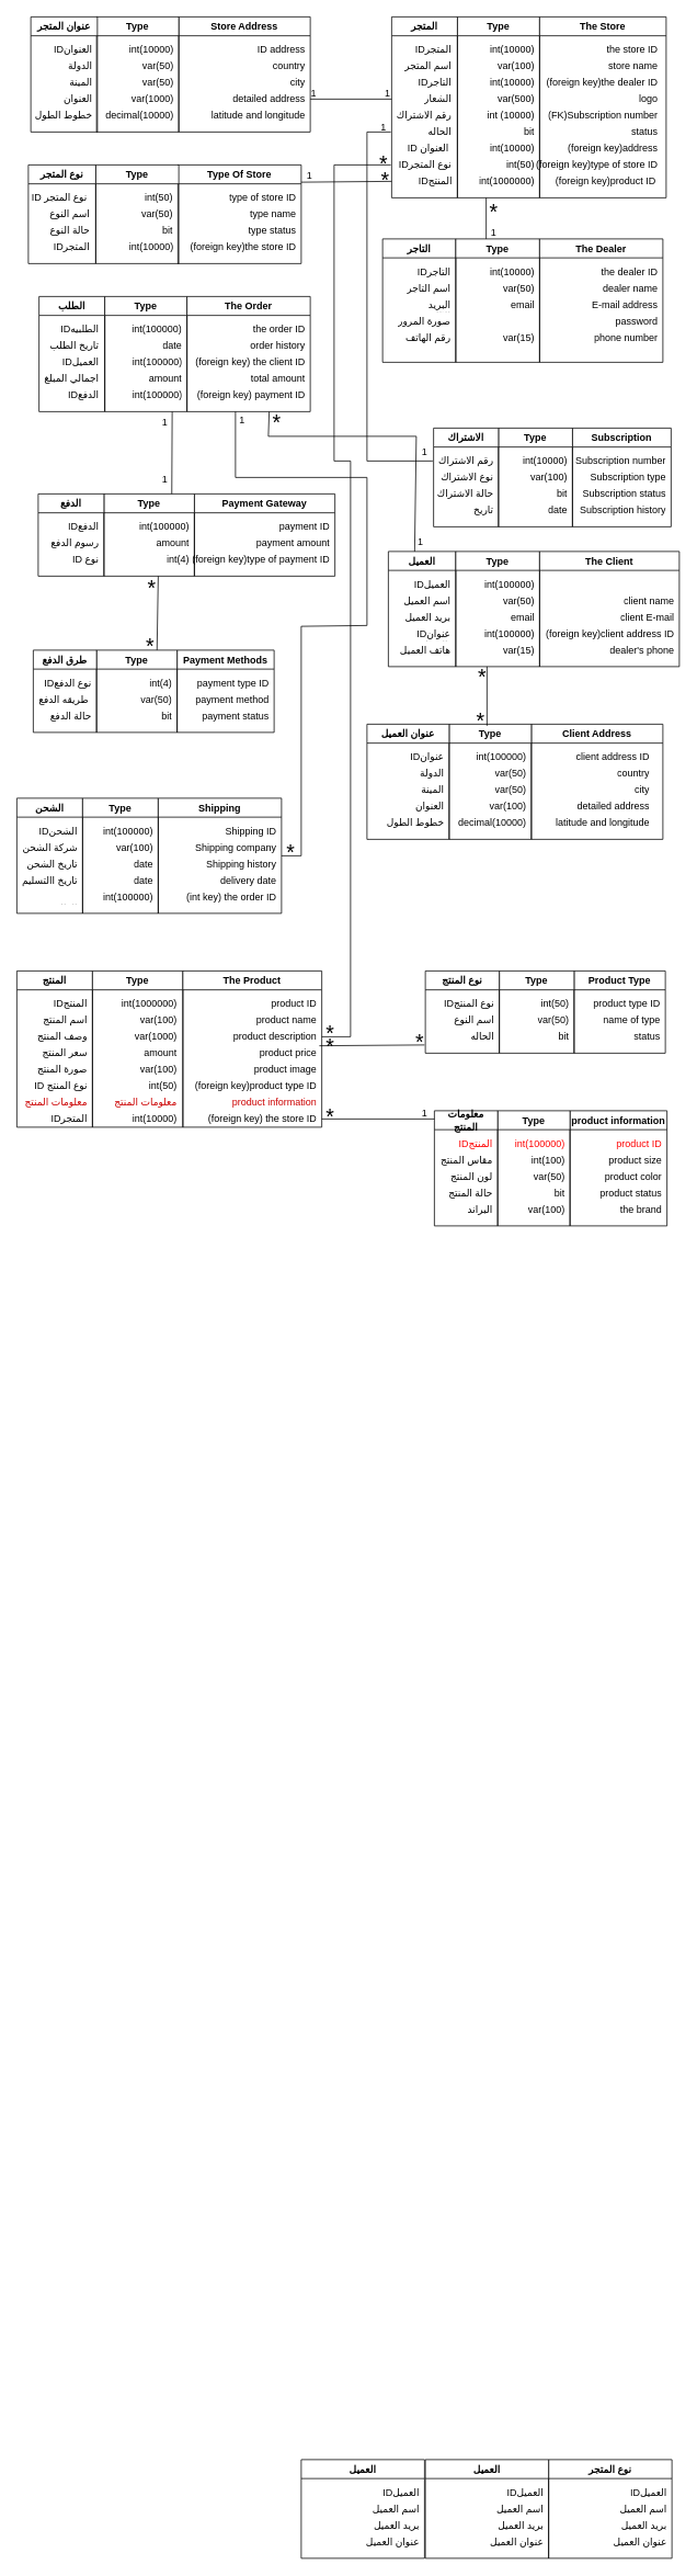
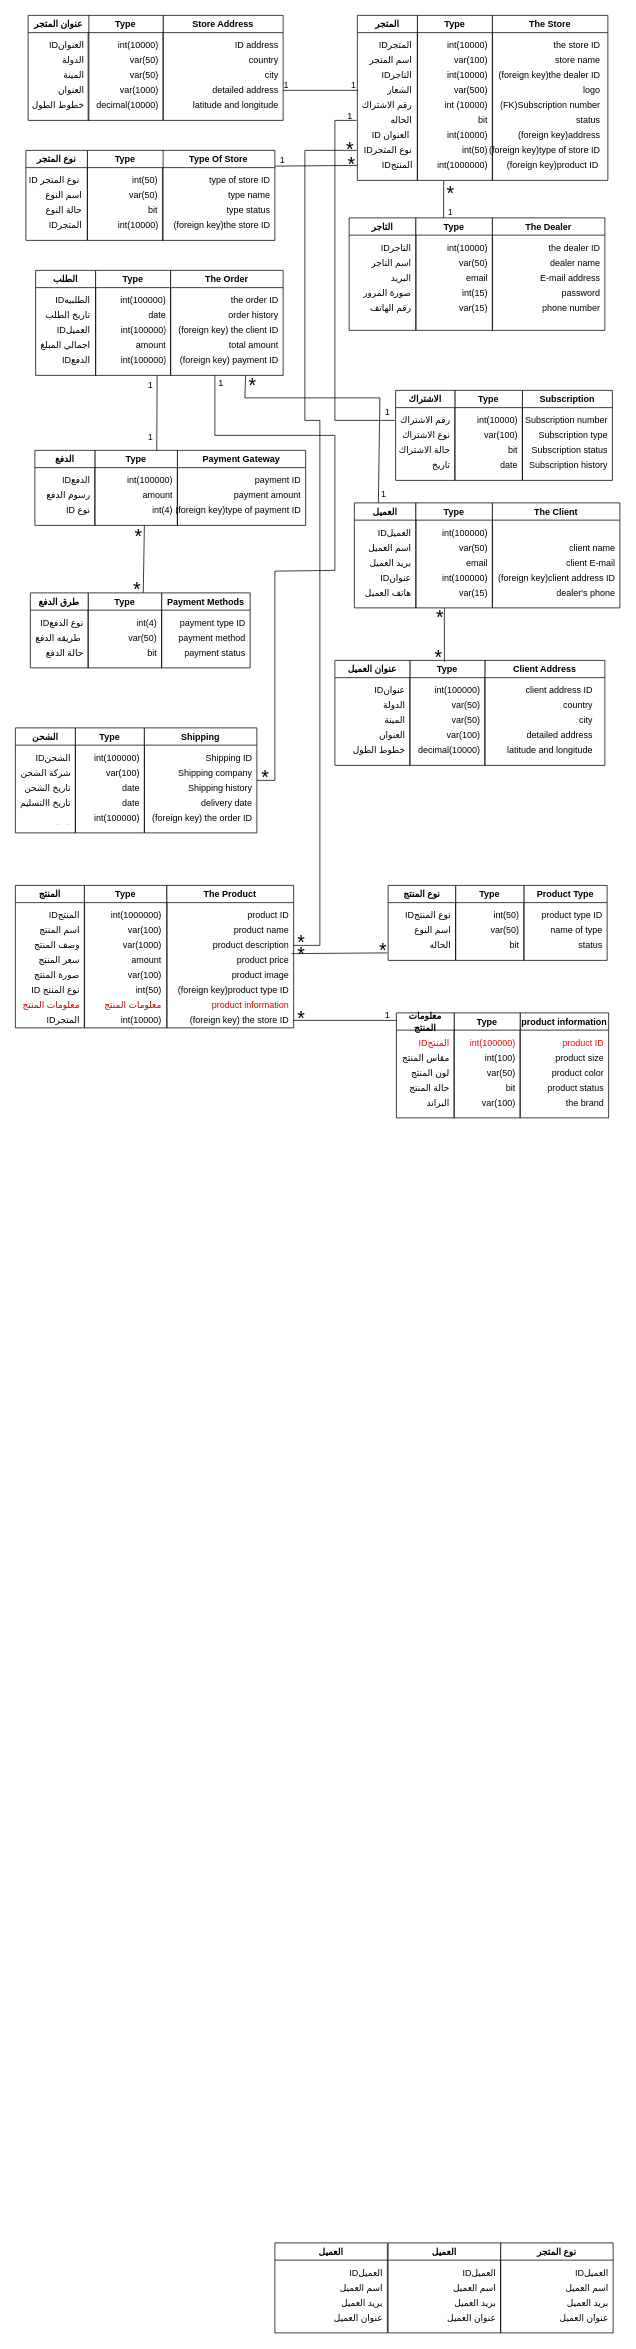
+ <mxCell id="103" value="int(15)" style="text;strokeColor=none;fillColor=none;align=right;verticalAlign=middle;spacingLeft=4;spacingRight=4;overflow=hidden;points=[[0,0.5],[1,0.5]];portConstraint=eastwest;rotatable=0;whiteSpace=wrap;html=1;" parent="100" vertex="1"><mxGeometry x="22" y="90" width="80" height="20" as="geometry" /></mxCell>
- <mxCell id="54" value="&amp;nbsp;(int key) the order ID" style="text;strokeColor=none;fillColor=none;align=right;verticalAlign=middle;spacingLeft=4;spacingRight=4;overflow=hidden;points=[[0,0.5],[1,0.5]];portConstraint=eastwest;rotatable=0;whiteSpace=wrap;html=1;" parent="49" vertex="1"><mxGeometry y="110" width="150" height="20" as="geometry" /></mxCell>
+ <mxCell id="54" value="&amp;nbsp;(foreign key) the order ID" style="text;strokeColor=none;fillColor=none;align=right;verticalAlign=middle;spacingLeft=4;spacingRight=4;overflow=hidden;points=[[0,0.5],[1,0.5]];portConstraint=eastwest;rotatable=0;whiteSpace=wrap;html=1;" parent="49" vertex="1"><mxGeometry y="110" width="150" height="20" as="geometry" /></mxCell>
